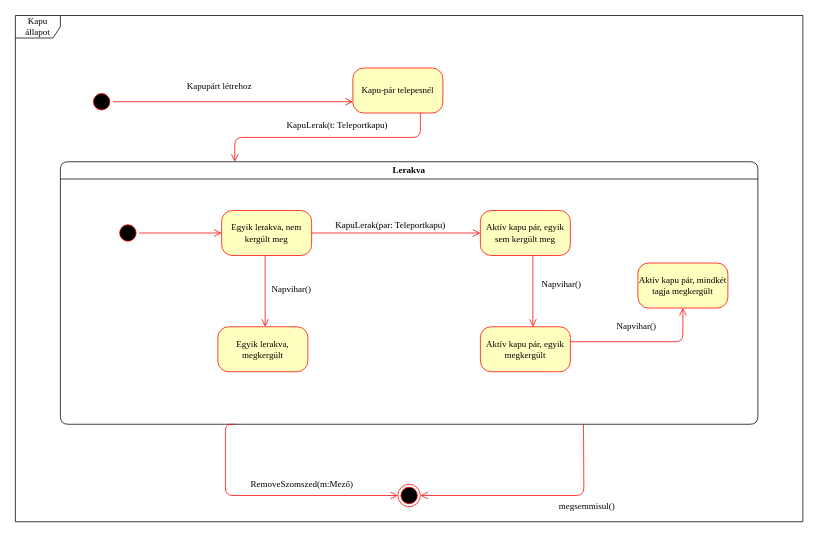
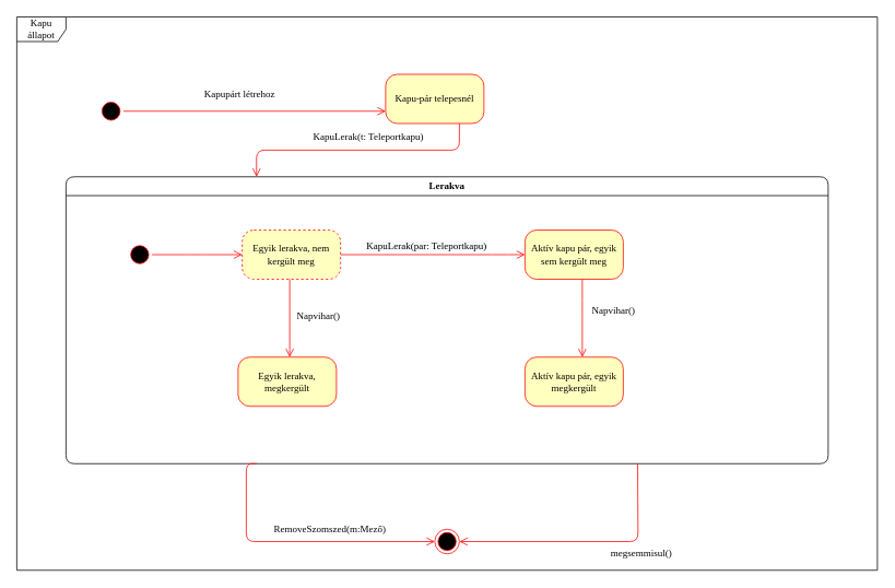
- <mxCell id="6" value="Egyik lerakva, nem kergült meg" style="rounded=1;whiteSpace=wrap;html=1;arcSize=24;fillColor=#ffffc0;strokeColor=#ff0000;shadow=0;comic=0;labelBackgroundColor=none;fontFamily=Verdana;fontSize=12;fontColor=#000000;align=center;" parent="5" vertex="1"><mxGeometry x="215" y="65" width="120" height="60" as="geometry" /></mxCell>
+ <mxCell id="6" value="Egyik lerakva, nem kergült meg" style="rounded=1;whiteSpace=wrap;html=1;arcSize=24;fillColor=#ffffc0;strokeColor=#ff0000;shadow=0;comic=0;labelBackgroundColor=none;fontFamily=Verdana;fontSize=12;fontColor=#000000;align=center;dashed=1;" parent="5" vertex="1"><mxGeometry x="215" y="65" width="120" height="60" as="geometry" /></mxCell>
- <mxCell id="17" value="Aktív kapu pár, mindkét tagja megkergült" style="rounded=1;whiteSpace=wrap;html=1;arcSize=24;fillColor=#ffffc0;strokeColor=#ff0000;shadow=0;comic=0;labelBackgroundColor=none;fontFamily=Verdana;fontSize=12;fontColor=#000000;align=center;" parent="1" vertex="1"><mxGeometry x="850" y="350" width="120" height="60" as="geometry" /></mxCell>
- <mxCell id="21" value="Napvihar()" style="edgeStyle=elbowEdgeStyle;html=1;labelBackgroundColor=none;endArrow=open;endSize=8;strokeColor=#ff0000;fontFamily=Verdana;fontSize=12;align=left;" edge="1" parent="1" source="20" target="17"><mxGeometry x="-0.385" y="20" relative="1" as="geometry"><mxPoint x="920" y="375" as="targetPoint" /><Array as="points"><mxPoint x="910" y="455" /></Array><mxPoint as="offset" /><mxPoint x="810" y="320" as="sourcePoint" /></mxGeometry></mxCell>
